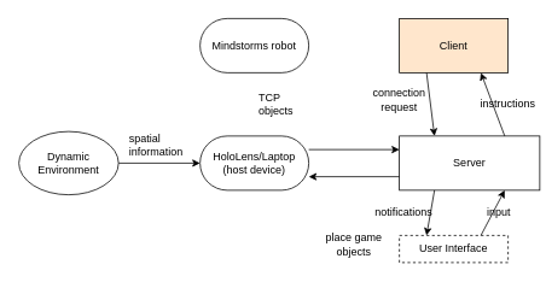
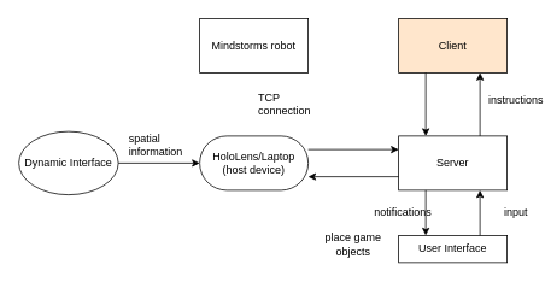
- <mxCell id="19" value="Mindstorms robot" style="rounded=1;whiteSpace=wrap;html=1;align=center;arcSize=50;" vertex="1" parent="1"><mxGeometry x="220" y="20" width="120" height="60" as="geometry" /></mxCell>
+ <mxCell id="19" value="Mindstorms robot" style="whiteSpace=wrap;html=1;align=center;arcSize=50;rounded=0;" vertex="1" parent="1"><mxGeometry x="220" y="20" width="120" height="60" as="geometry" /></mxCell>
- <mxCell id="16" value="connection request" style="text;html=1;strokeColor=none;fillColor=none;align=center;verticalAlign=middle;whiteSpace=wrap;rounded=0;" vertex="1" parent="1"><mxGeometry x="420" y="100" width="40" height="20" as="geometry" /></mxCell>
- <mxCell id="20" value="TCP&lt;br&gt;objects" style="text;html=1;strokeColor=none;fillColor=none;align=left;verticalAlign=middle;whiteSpace=wrap;rounded=0;" vertex="1" parent="1"><mxGeometry x="283" y="105" width="40" height="20" as="geometry" /></mxCell>
+ <mxCell id="20" value="TCP&lt;br&gt;connection" style="text;html=1;strokeColor=none;fillColor=none;align=left;verticalAlign=middle;whiteSpace=wrap;rounded=0;" vertex="1" parent="1"><mxGeometry x="283" y="105" width="40" height="20" as="geometry" /></mxCell>
- <mxCell id="17" value="instructions" style="text;html=1;strokeColor=none;fillColor=none;align=center;verticalAlign=middle;whiteSpace=wrap;rounded=0;" vertex="1" parent="1"><mxGeometry x="540" y="105" width="40" height="20" as="geometry" /></mxCell>
+ <mxCell id="17" value="instructions" style="text;html=1;strokeColor=none;fillColor=none;align=center;verticalAlign=middle;whiteSpace=wrap;rounded=0;" vertex="1" parent="1"><mxGeometry x="550" y="100" width="40" height="20" as="geometry" /></mxCell>
- <mxCell id="21" value="Dynamic Environment" style="ellipse;whiteSpace=wrap;html=1;align=center;" vertex="1" parent="1"><mxGeometry x="20" y="145" width="110" height="70" as="geometry" /></mxCell>
+ <mxCell id="21" value="Dynamic Interface" style="ellipse;whiteSpace=wrap;html=1;align=center;" vertex="1" parent="1"><mxGeometry x="20" y="145" width="110" height="70" as="geometry" /></mxCell>
- <mxCell id="2" value="Server" style="rounded=0;whiteSpace=wrap;html=1;" vertex="1" parent="1"><mxGeometry x="440" y="150" width="155" height="60" as="geometry" /></mxCell>
+ <mxCell id="2" value="Server" style="rounded=0;whiteSpace=wrap;html=1;" vertex="1" parent="1"><mxGeometry x="440" y="150" width="120" height="60" as="geometry" /></mxCell>
- <mxCell id="10" value="input" style="text;html=1;strokeColor=none;fillColor=none;align=center;verticalAlign=middle;whiteSpace=wrap;rounded=0;" vertex="1" parent="1"><mxGeometry x="530" y="225" width="40" height="20" as="geometry" /></mxCell>
+ <mxCell id="10" value="input" style="text;html=1;strokeColor=none;fillColor=none;align=center;verticalAlign=middle;whiteSpace=wrap;rounded=0;" vertex="1" parent="1"><mxGeometry x="550" y="225" width="40" height="20" as="geometry" /></mxCell>
- <mxCell id="8" value="User Interface" style="rounded=0;whiteSpace=wrap;html=1;align=center;dashed=1;" vertex="1" parent="1"><mxGeometry x="440" y="260" width="120" height="30" as="geometry" /></mxCell>
+ <mxCell id="8" value="User Interface" style="rounded=0;whiteSpace=wrap;html=1;align=center;" vertex="1" parent="1"><mxGeometry x="440" y="260" width="120" height="30" as="geometry" /></mxCell>
